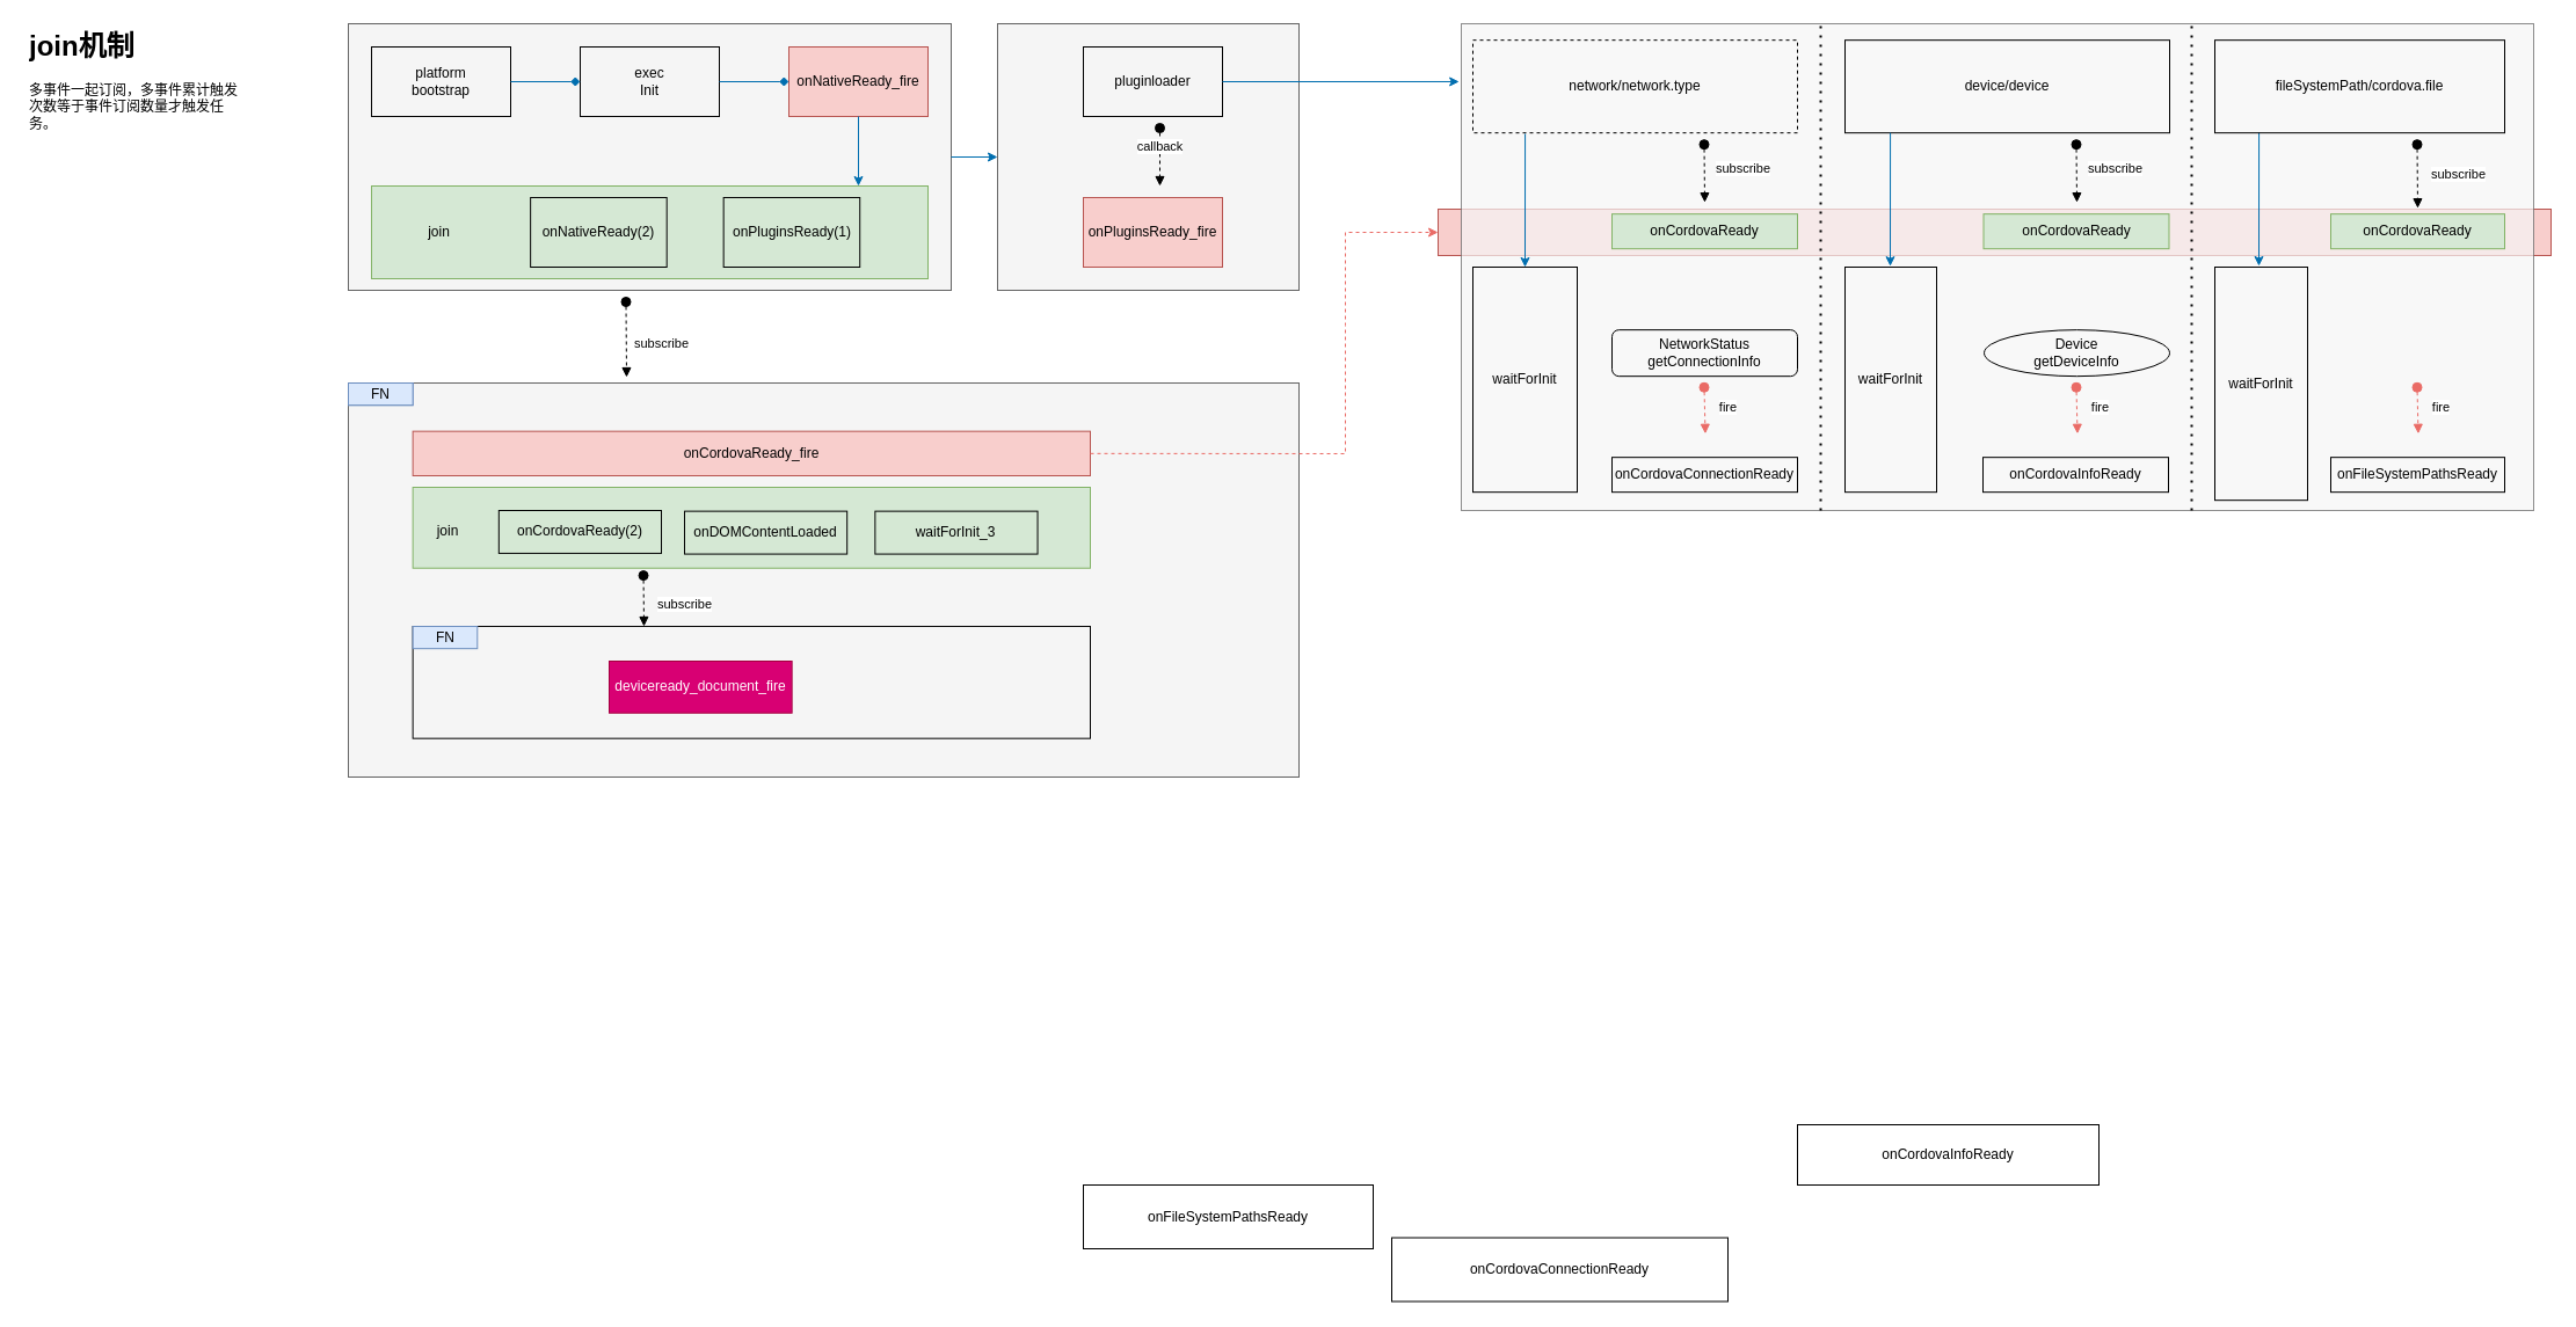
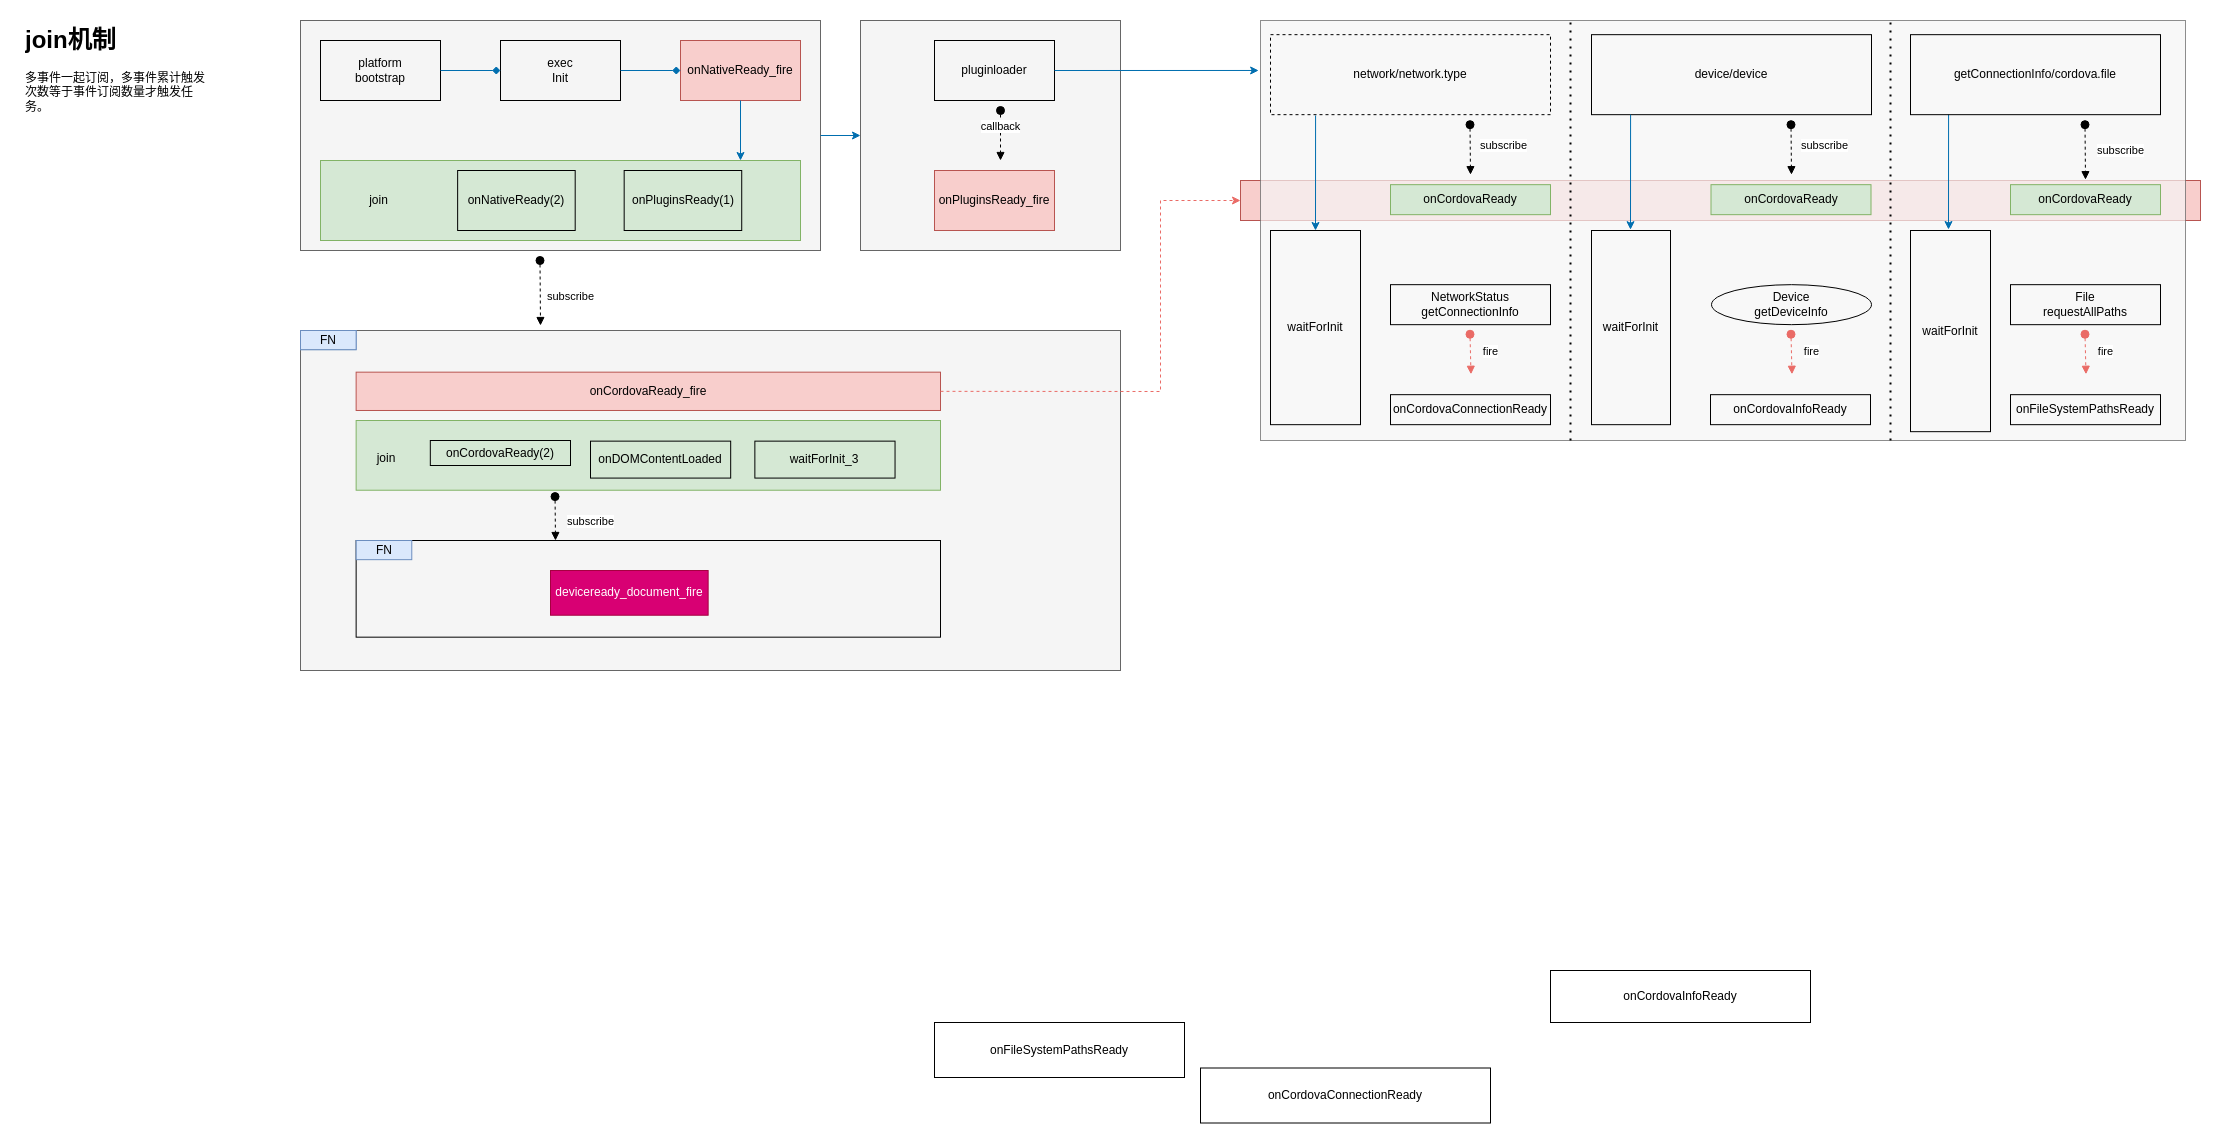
- <mxCell id="61" value="fileSystemPath/cordova.file" style="rounded=0;whiteSpace=wrap;html=1;fillColor=none;" vertex="1" parent="40"><mxGeometry x="670" y="14.17" width="250" height="80" as="geometry" /></mxCell>
+ <mxCell id="61" value="getConnectionInfo/cordova.file" style="rounded=0;whiteSpace=wrap;html=1;fillColor=none;" vertex="1" parent="40"><mxGeometry x="670" y="14.17" width="250" height="80" as="geometry" /></mxCell>
- <mxCell id="53" value="NetworkStatus&lt;br&gt;getConnectionInfo" style="whiteSpace=wrap;html=1;fillColor=none;rounded=1;" vertex="1" parent="40"><mxGeometry x="150" y="264.17" width="160" height="40" as="geometry" /></mxCell>
+ <mxCell id="53" value="NetworkStatus&lt;br&gt;getConnectionInfo" style="rounded=0;whiteSpace=wrap;html=1;fillColor=none;" vertex="1" parent="40"><mxGeometry x="150" y="264.17" width="160" height="40" as="geometry" /></mxCell>
+ <mxCell id="65" value="File&lt;br&gt;requestAllPaths" style="rounded=0;whiteSpace=wrap;html=1;fillColor=none;" vertex="1" parent="40"><mxGeometry x="770" y="264.17" width="150" height="40" as="geometry" /></mxCell>
- <mxCell id="27" value="onCordovaReady(2)" style="rounded=0;whiteSpace=wrap;html=1;fillColor=none;" vertex="1" parent="1"><mxGeometry x="429.82" y="440" width="140.18" height="36.94" as="geometry" /></mxCell>
+ <mxCell id="27" value="onCordovaReady(2)" style="rounded=0;whiteSpace=wrap;html=1;fillColor=none;" vertex="1" parent="1"><mxGeometry x="429.82" y="440" width="140.18" height="25" as="geometry" /></mxCell>
- <mxCell id="32" value="deviceready_document_fire" style="rounded=0;whiteSpace=wrap;html=1;fillColor=#d80073;strokeColor=#A50040;fontColor=#ffffff;" vertex="1" parent="1"><mxGeometry x="524.997" y="570.001" width="157.636" height="44.722" as="geometry" /></mxCell>
+ <mxCell id="32" value="deviceready_document_fire" style="rounded=0;whiteSpace=wrap;html=1;fillColor=#d80073;strokeColor=#A50040;fontColor=#ffffff;" vertex="1" parent="1"><mxGeometry x="549.997" y="570.001" width="157.636" height="44.722" as="geometry" /></mxCell>
